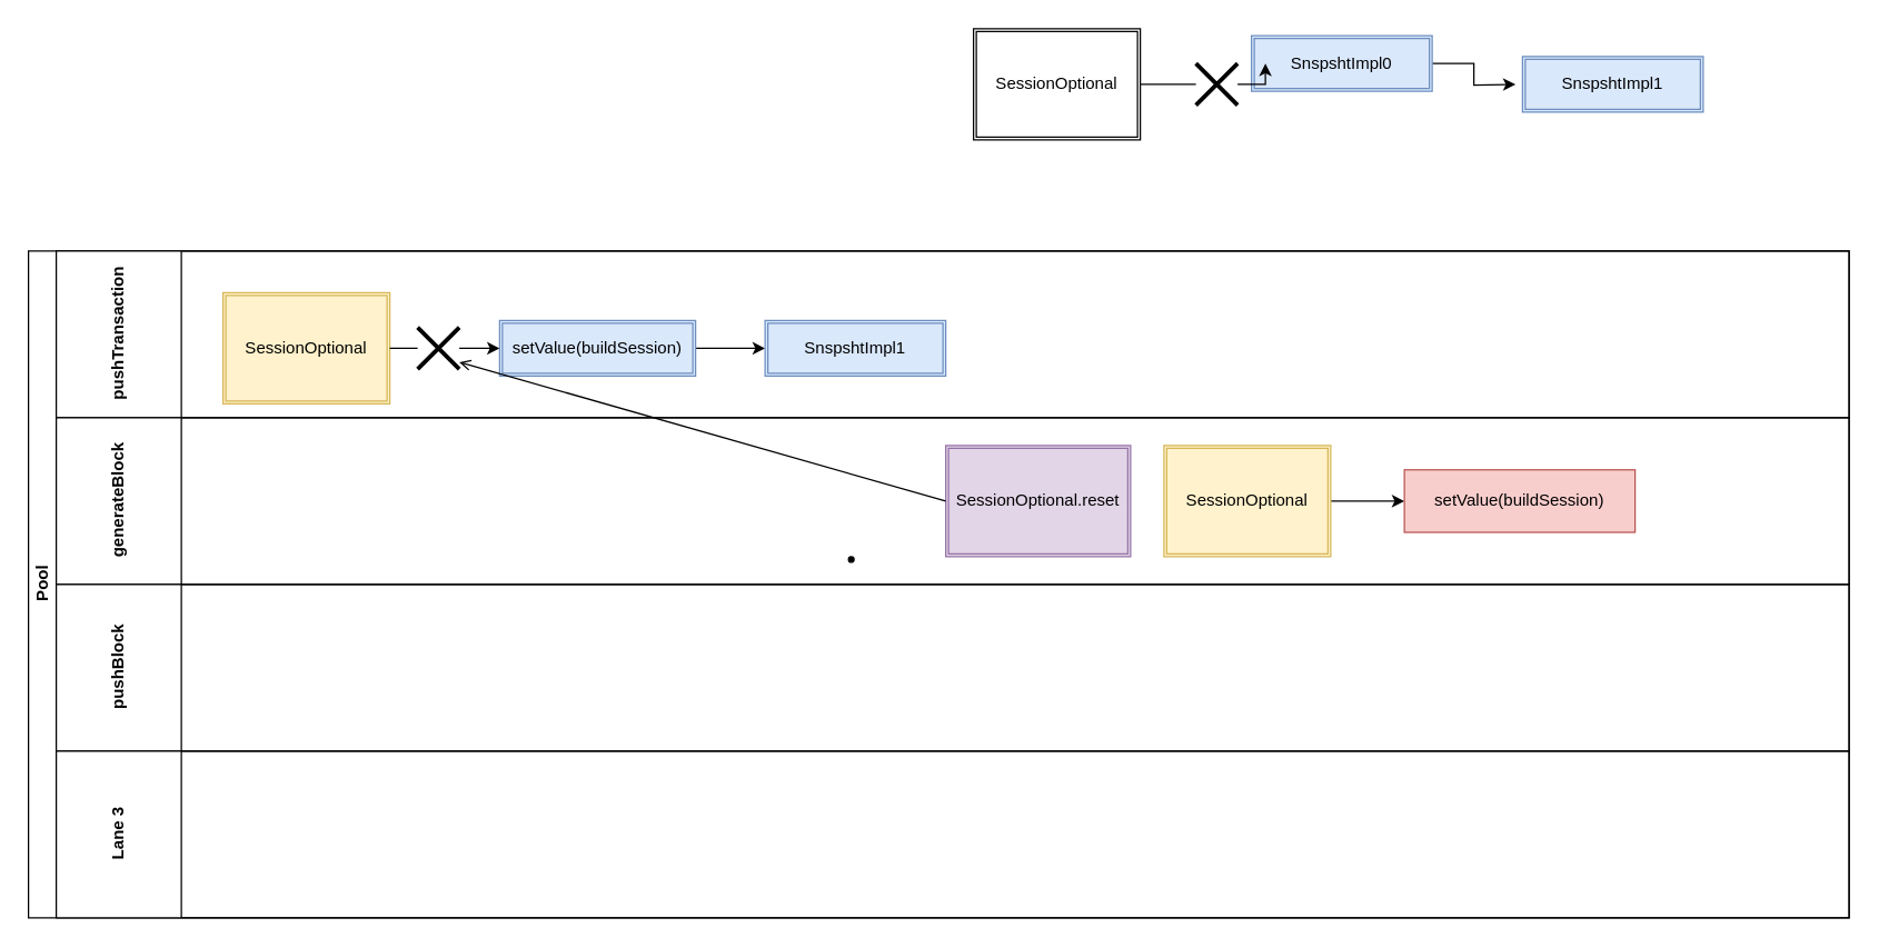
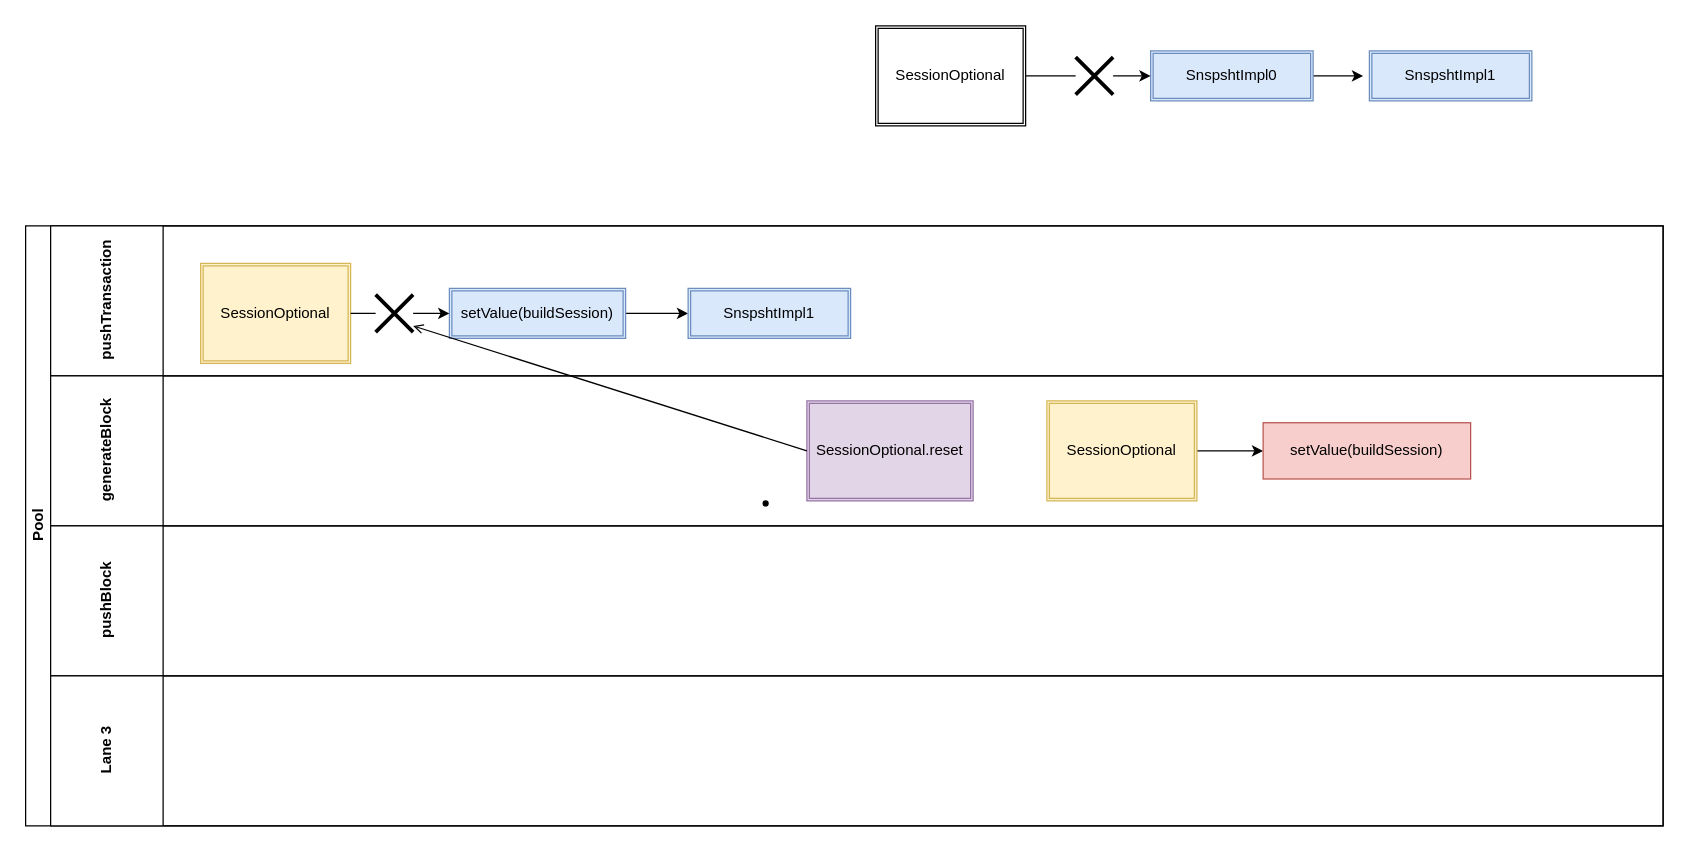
- <mxCell id="19" value="SnspshtImpl0" style="shape=ext;double=1;rounded=0;whiteSpace=wrap;html=1;fillColor=#dae8fc;strokeColor=#6c8ebf;" vertex="1" parent="1"><mxGeometry x="900" y="25" width="130" height="40" as="geometry" /></mxCell>
+ <mxCell id="19" value="SnspshtImpl0" style="shape=ext;double=1;rounded=0;whiteSpace=wrap;html=1;fillColor=#dae8fc;strokeColor=#6c8ebf;" vertex="1" parent="1"><mxGeometry x="920" y="40" width="130" height="40" as="geometry" /></mxCell>
- <mxCell id="15" value="SessionOptional.reset" style="shape=ext;double=1;rounded=0;whiteSpace=wrap;html=1;fillColor=#e1d5e7;strokeColor=#9673a6;" vertex="1" parent="11"><mxGeometry x="640" y="20" width="133" height="80" as="geometry" /></mxCell>
+ <mxCell id="15" value="SessionOptional.reset" style="shape=ext;double=1;rounded=0;whiteSpace=wrap;html=1;fillColor=#e1d5e7;strokeColor=#9673a6;" vertex="1" parent="11"><mxGeometry x="605" y="20" width="133" height="80" as="geometry" /></mxCell>
